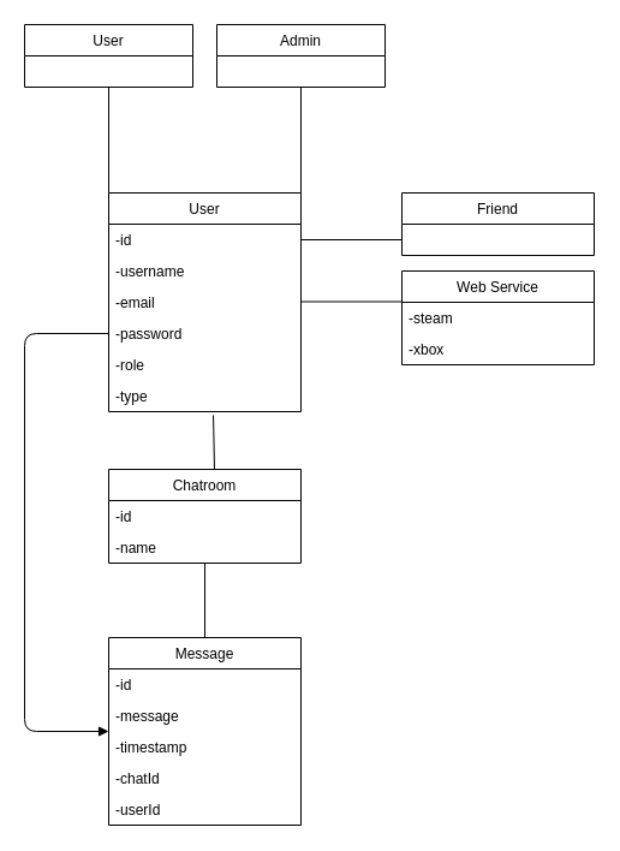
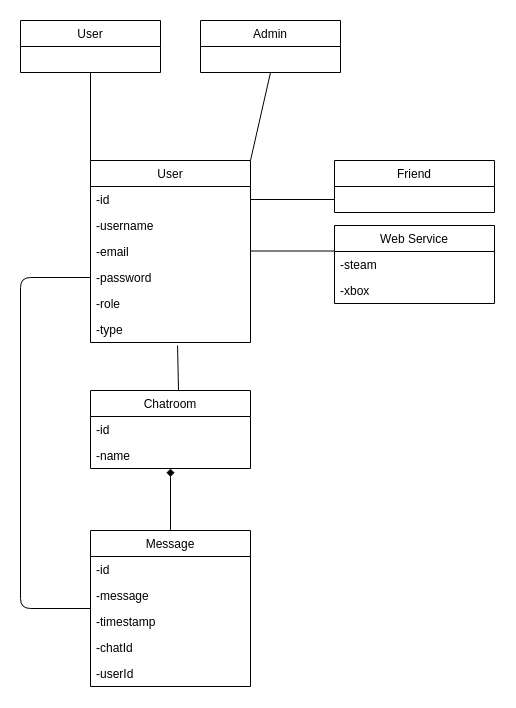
- <mxCell id="9" value="Admin" style="swimlane;fontStyle=0;childLayout=stackLayout;horizontal=1;startSize=26;fillColor=none;horizontalStack=0;resizeParent=1;resizeParentMax=0;resizeLast=0;collapsible=1;marginBottom=0;" parent="1" vertex="1"><mxGeometry x="180" y="20" width="140" height="52" as="geometry"><mxRectangle x="340" y="240" width="90" height="26" as="alternateBounds" /></mxGeometry></mxCell>
+ <mxCell id="9" value="Admin" style="swimlane;fontStyle=0;childLayout=stackLayout;horizontal=1;startSize=26;fillColor=none;horizontalStack=0;resizeParent=1;resizeParentMax=0;resizeLast=0;collapsible=1;marginBottom=0;" parent="1" vertex="1"><mxGeometry x="200" y="20" width="140" height="52" as="geometry"><mxRectangle x="340" y="240" width="90" height="26" as="alternateBounds" /></mxGeometry></mxCell>
- <mxCell id="25" value="" style="endArrow=none;html=1;entryX=0.5;entryY=1;entryDx=0;entryDy=0;exitX=0.5;exitY=0;exitDx=0;exitDy=0;" parent="1" source="19" target="15" edge="1"><mxGeometry width="50" height="50" relative="1" as="geometry"><mxPoint x="187.04" y="354.99" as="sourcePoint" /><mxPoint x="188" y="440" as="targetPoint" /></mxGeometry></mxCell>
+ <mxCell id="25" value="" style="endArrow=diamond;html=1;entryX=0.5;entryY=1;entryDx=0;entryDy=0;exitX=0.5;exitY=0;exitDx=0;exitDy=0;" parent="1" source="19" target="15" edge="1"><mxGeometry width="50" height="50" relative="1" as="geometry"><mxPoint x="187.04" y="354.99" as="sourcePoint" /><mxPoint x="188" y="440" as="targetPoint" /></mxGeometry></mxCell>
- <mxCell id="26" value="" style="endArrow=block;html=1;exitX=0;exitY=0.5;exitDx=0;exitDy=0;entryX=0;entryY=0.5;entryDx=0;entryDy=0;" parent="1" source="6" target="19" edge="1"><mxGeometry width="50" height="50" relative="1" as="geometry"><mxPoint x="100" y="170" as="sourcePoint" /><mxPoint x="100" y="82" as="targetPoint" /><Array as="points"><mxPoint x="20" y="277" /><mxPoint x="20" y="608" /></Array></mxGeometry></mxCell>
+ <mxCell id="26" value="" style="endArrow=none;html=1;exitX=0;exitY=0.5;exitDx=0;exitDy=0;entryX=0;entryY=0.5;entryDx=0;entryDy=0;" parent="1" source="6" target="19" edge="1"><mxGeometry width="50" height="50" relative="1" as="geometry"><mxPoint x="100" y="170" as="sourcePoint" /><mxPoint x="100" y="82" as="targetPoint" /><Array as="points"><mxPoint x="20" y="277" /><mxPoint x="20" y="608" /></Array></mxGeometry></mxCell>
